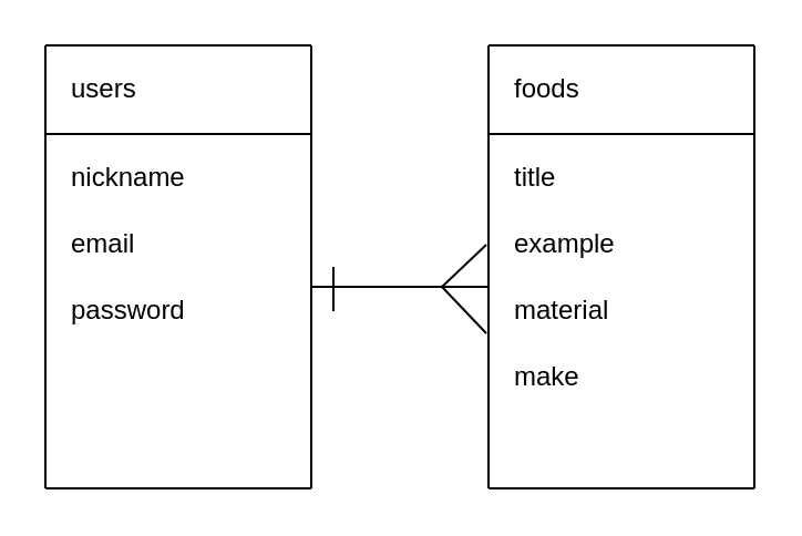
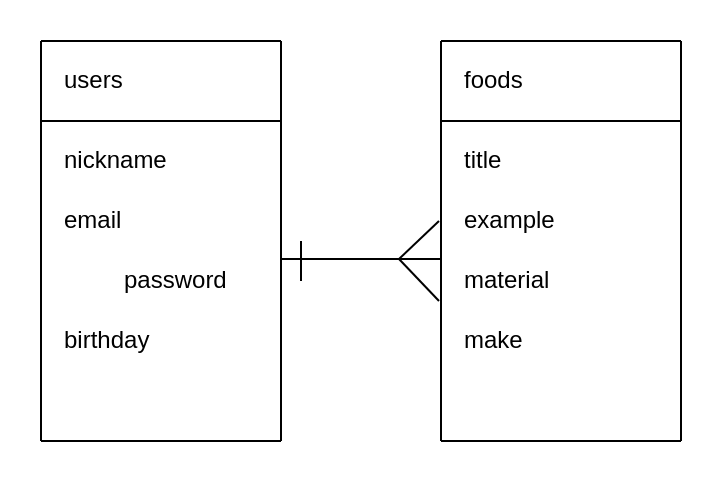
- <mxCell id="10" value="password&lt;br&gt;" style="text;html=1;align=left;verticalAlign=middle;resizable=0;points=[];autosize=1;" vertex="1" parent="1"><mxGeometry x="30" y="130" width="70" height="20" as="geometry" /></mxCell>
+ <mxCell id="10" value="password&lt;br&gt;" style="text;html=1;align=left;verticalAlign=middle;resizable=0;points=[];autosize=1;" vertex="1" parent="1"><mxGeometry x="60" y="130" width="70" height="20" as="geometry" /></mxCell>
+ <mxCell id="11" value="birthday" style="text;html=1;align=left;verticalAlign=middle;resizable=0;points=[];autosize=1;" vertex="1" parent="1"><mxGeometry x="30" y="160" width="60" height="20" as="geometry" /></mxCell>
